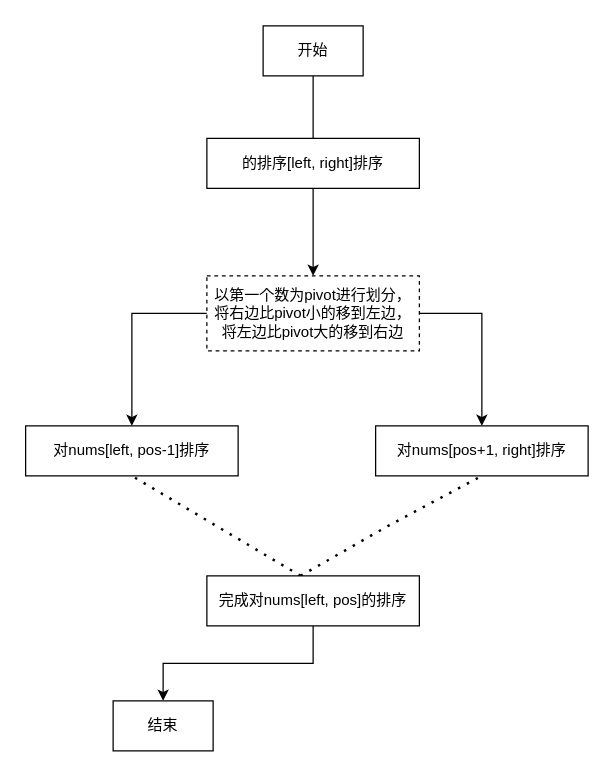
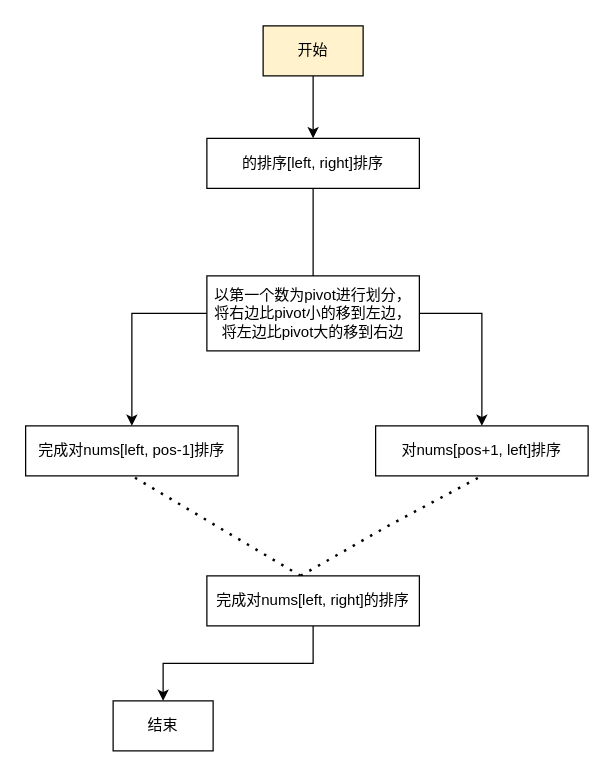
- <mxCell id="15" value="开始" style="rounded=0;whiteSpace=wrap;html=1;" vertex="1" parent="1"><mxGeometry x="210" y="20" width="80" height="40" as="geometry" /></mxCell>
+ <mxCell id="15" value="开始" style="rounded=0;whiteSpace=wrap;html=1;fillColor=#fff2cc;" vertex="1" parent="1"><mxGeometry x="210" y="20" width="80" height="40" as="geometry" /></mxCell>
- <mxCell id="14" style="edgeStyle=orthogonalEdgeStyle;rounded=0;orthogonalLoop=1;jettySize=auto;html=1;exitX=0.5;exitY=1;exitDx=0;exitDy=0;entryX=0.5;entryY=0;entryDx=0;entryDy=0;endArrow=none;" edge="1" parent="1" source="15" target="10"><mxGeometry relative="1" as="geometry" /></mxCell>
+ <mxCell id="14" style="edgeStyle=orthogonalEdgeStyle;rounded=0;orthogonalLoop=1;jettySize=auto;html=1;exitX=0.5;exitY=1;exitDx=0;exitDy=0;entryX=0.5;entryY=0;entryDx=0;entryDy=0;" edge="1" parent="1" source="15" target="10"><mxGeometry relative="1" as="geometry" /></mxCell>
- <mxCell id="9" style="edgeStyle=orthogonalEdgeStyle;rounded=0;orthogonalLoop=1;jettySize=auto;html=1;exitX=0.5;exitY=1;exitDx=0;exitDy=0;entryX=0.5;entryY=0;entryDx=0;entryDy=0;" edge="1" parent="1" source="10" target="6"><mxGeometry relative="1" as="geometry" /></mxCell>
+ <mxCell id="9" style="edgeStyle=orthogonalEdgeStyle;rounded=0;orthogonalLoop=1;jettySize=auto;html=1;exitX=0.5;exitY=1;exitDx=0;exitDy=0;entryX=0.5;entryY=0;entryDx=0;entryDy=0;endArrow=none;" edge="1" parent="1" source="10" target="6"><mxGeometry relative="1" as="geometry" /></mxCell>
- <mxCell id="6" value="以第一个数为pivot进行划分，将右边比pivot小的移到左边，将左边比pivot大的移到右边" style="rounded=0;whiteSpace=wrap;html=1;dashed=1;" vertex="1" parent="1"><mxGeometry x="165" y="220" width="170" height="60" as="geometry" /></mxCell>
+ <mxCell id="6" value="以第一个数为pivot进行划分，将右边比pivot小的移到左边，将左边比pivot大的移到右边" style="rounded=0;whiteSpace=wrap;html=1;" vertex="1" parent="1"><mxGeometry x="165" y="220" width="170" height="60" as="geometry" /></mxCell>
- <mxCell id="2" value="对nums[left, pos-1]排序" style="rounded=0;whiteSpace=wrap;html=1;" vertex="1" parent="1"><mxGeometry x="20" y="340" width="170" height="40" as="geometry" /></mxCell>
+ <mxCell id="2" value="完成对nums[left, pos-1]排序" style="rounded=0;whiteSpace=wrap;html=1;" vertex="1" parent="1"><mxGeometry x="20" y="340" width="170" height="40" as="geometry" /></mxCell>
- <mxCell id="7" value="对nums[pos+1, right]排序" style="rounded=0;whiteSpace=wrap;html=1;" vertex="1" parent="1"><mxGeometry x="300" y="340" width="170" height="40" as="geometry" /></mxCell>
+ <mxCell id="7" value="对nums[pos+1, left]排序" style="rounded=0;whiteSpace=wrap;html=1;" vertex="1" parent="1"><mxGeometry x="300" y="340" width="170" height="40" as="geometry" /></mxCell>
- <mxCell id="13" value="完成对nums[left, pos]的排序" style="rounded=0;whiteSpace=wrap;html=1;" vertex="1" parent="1"><mxGeometry x="165" y="460" width="170" height="40" as="geometry" /></mxCell>
+ <mxCell id="13" value="完成对nums[left, right]的排序" style="rounded=0;whiteSpace=wrap;html=1;" vertex="1" parent="1"><mxGeometry x="165" y="460" width="170" height="40" as="geometry" /></mxCell>
